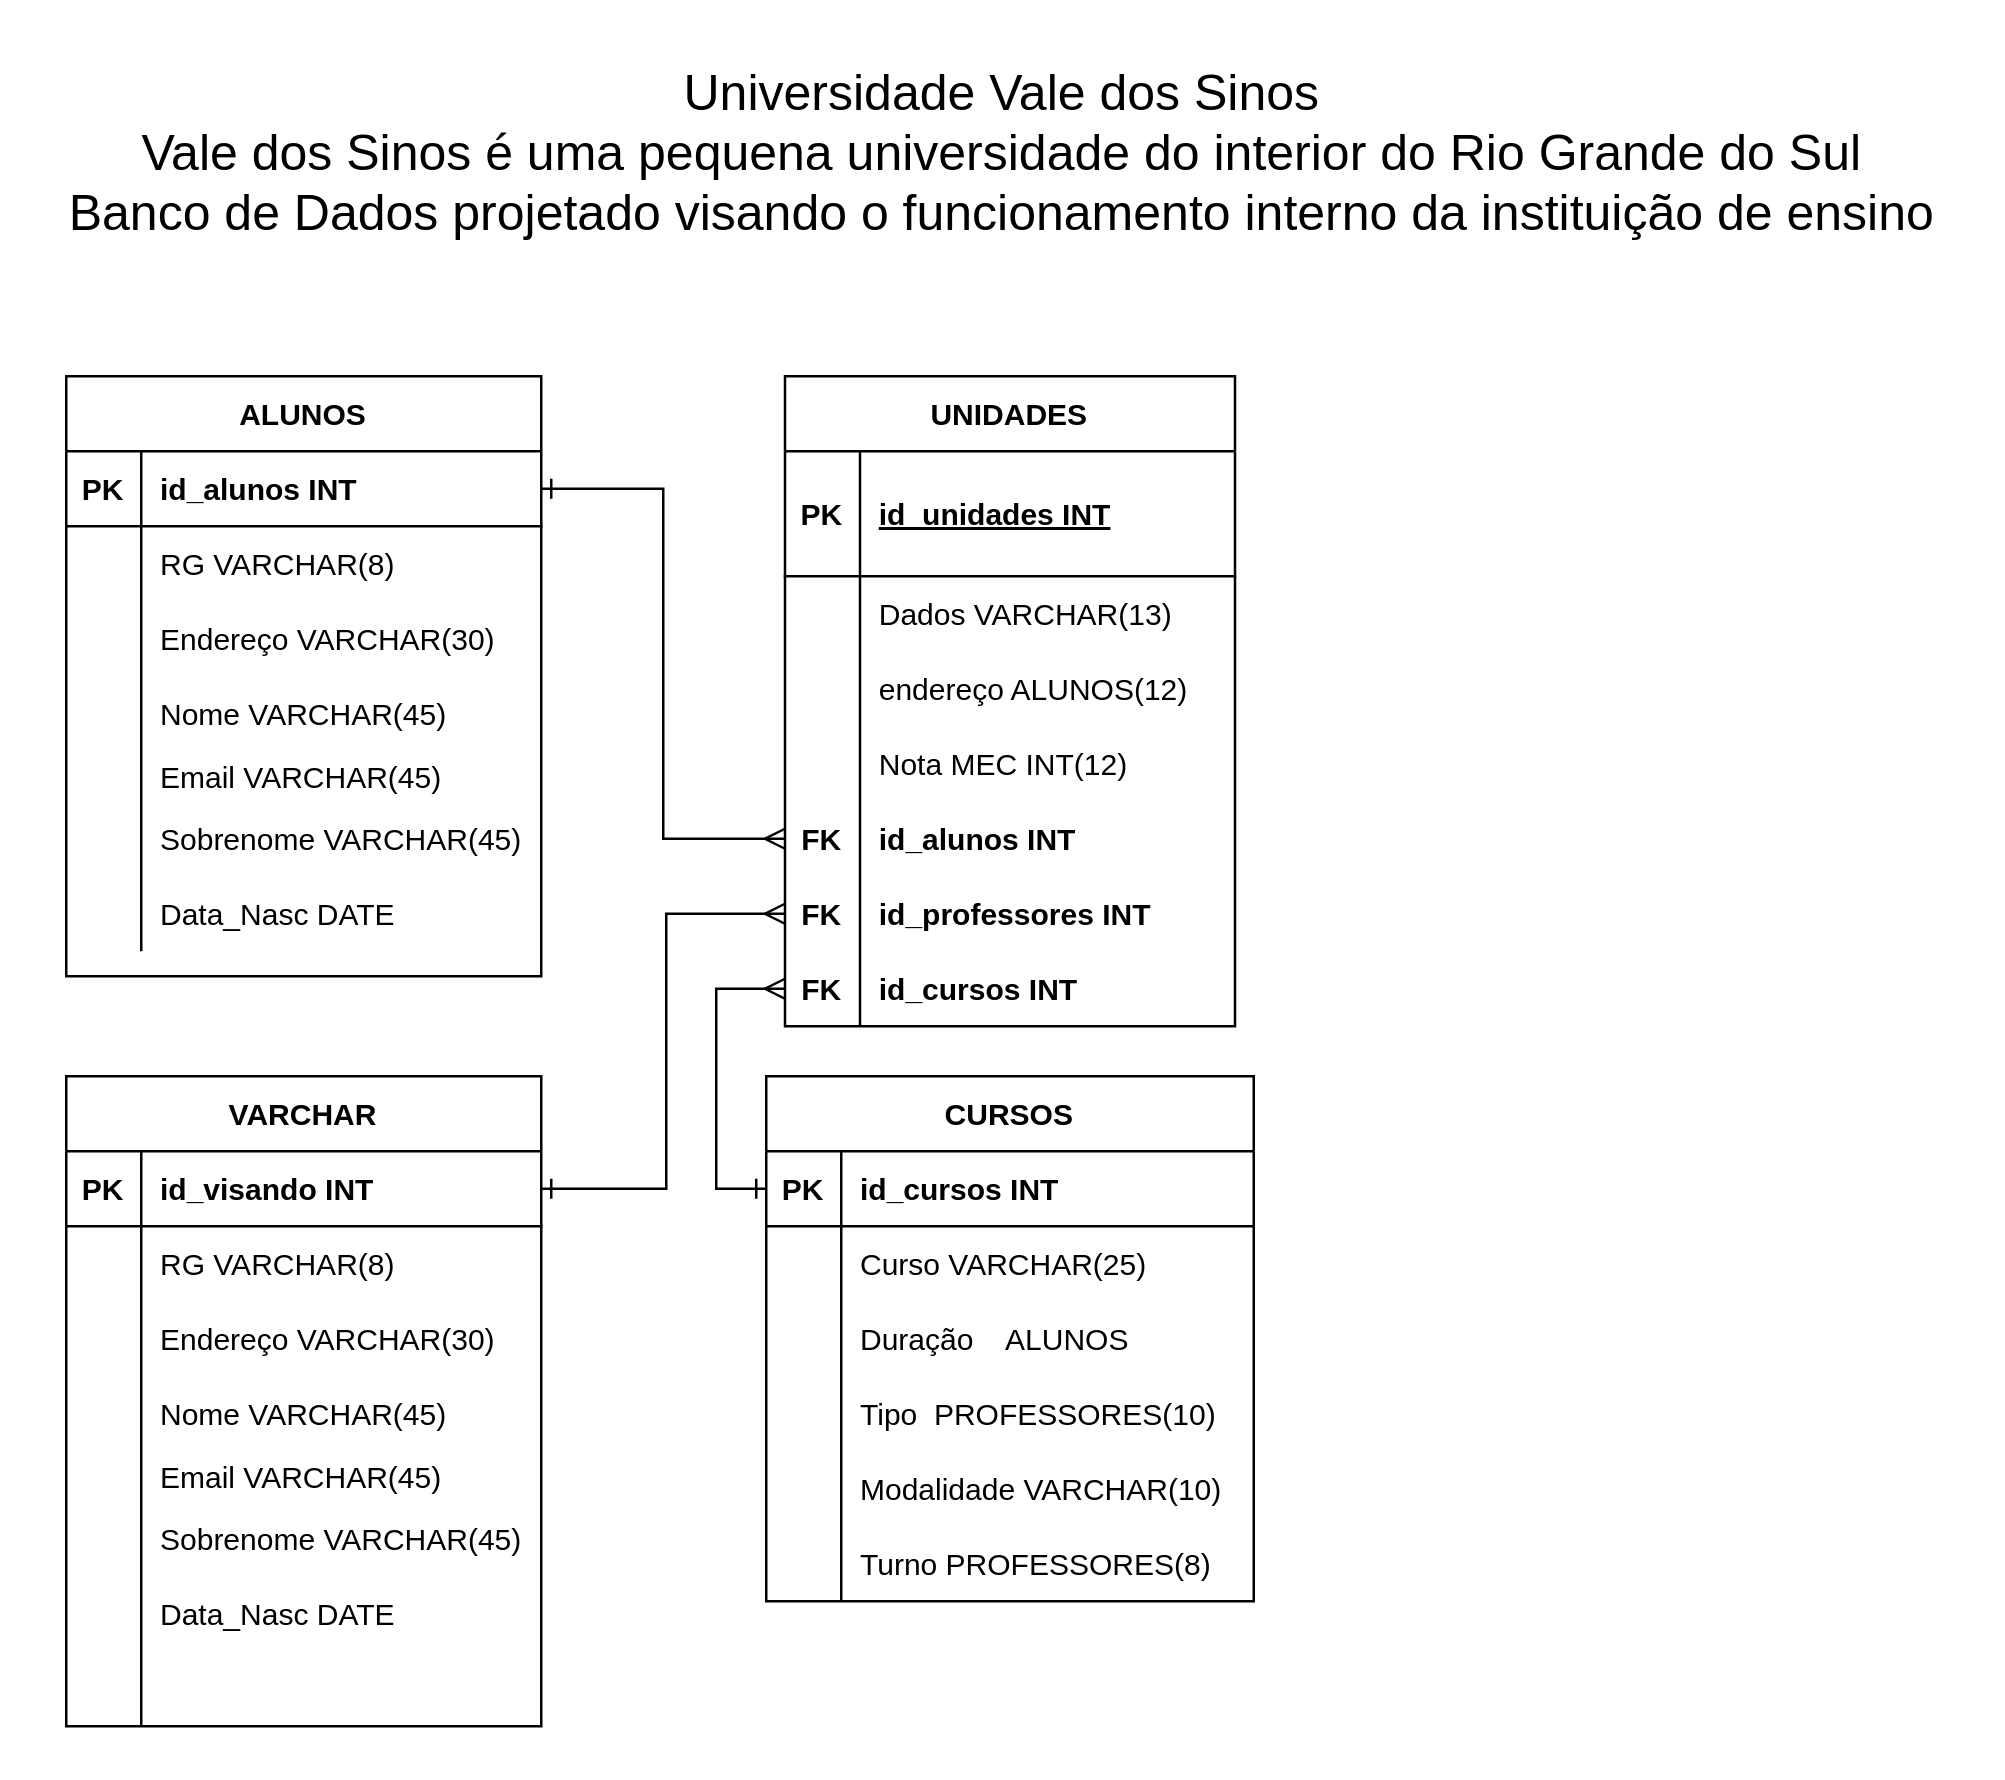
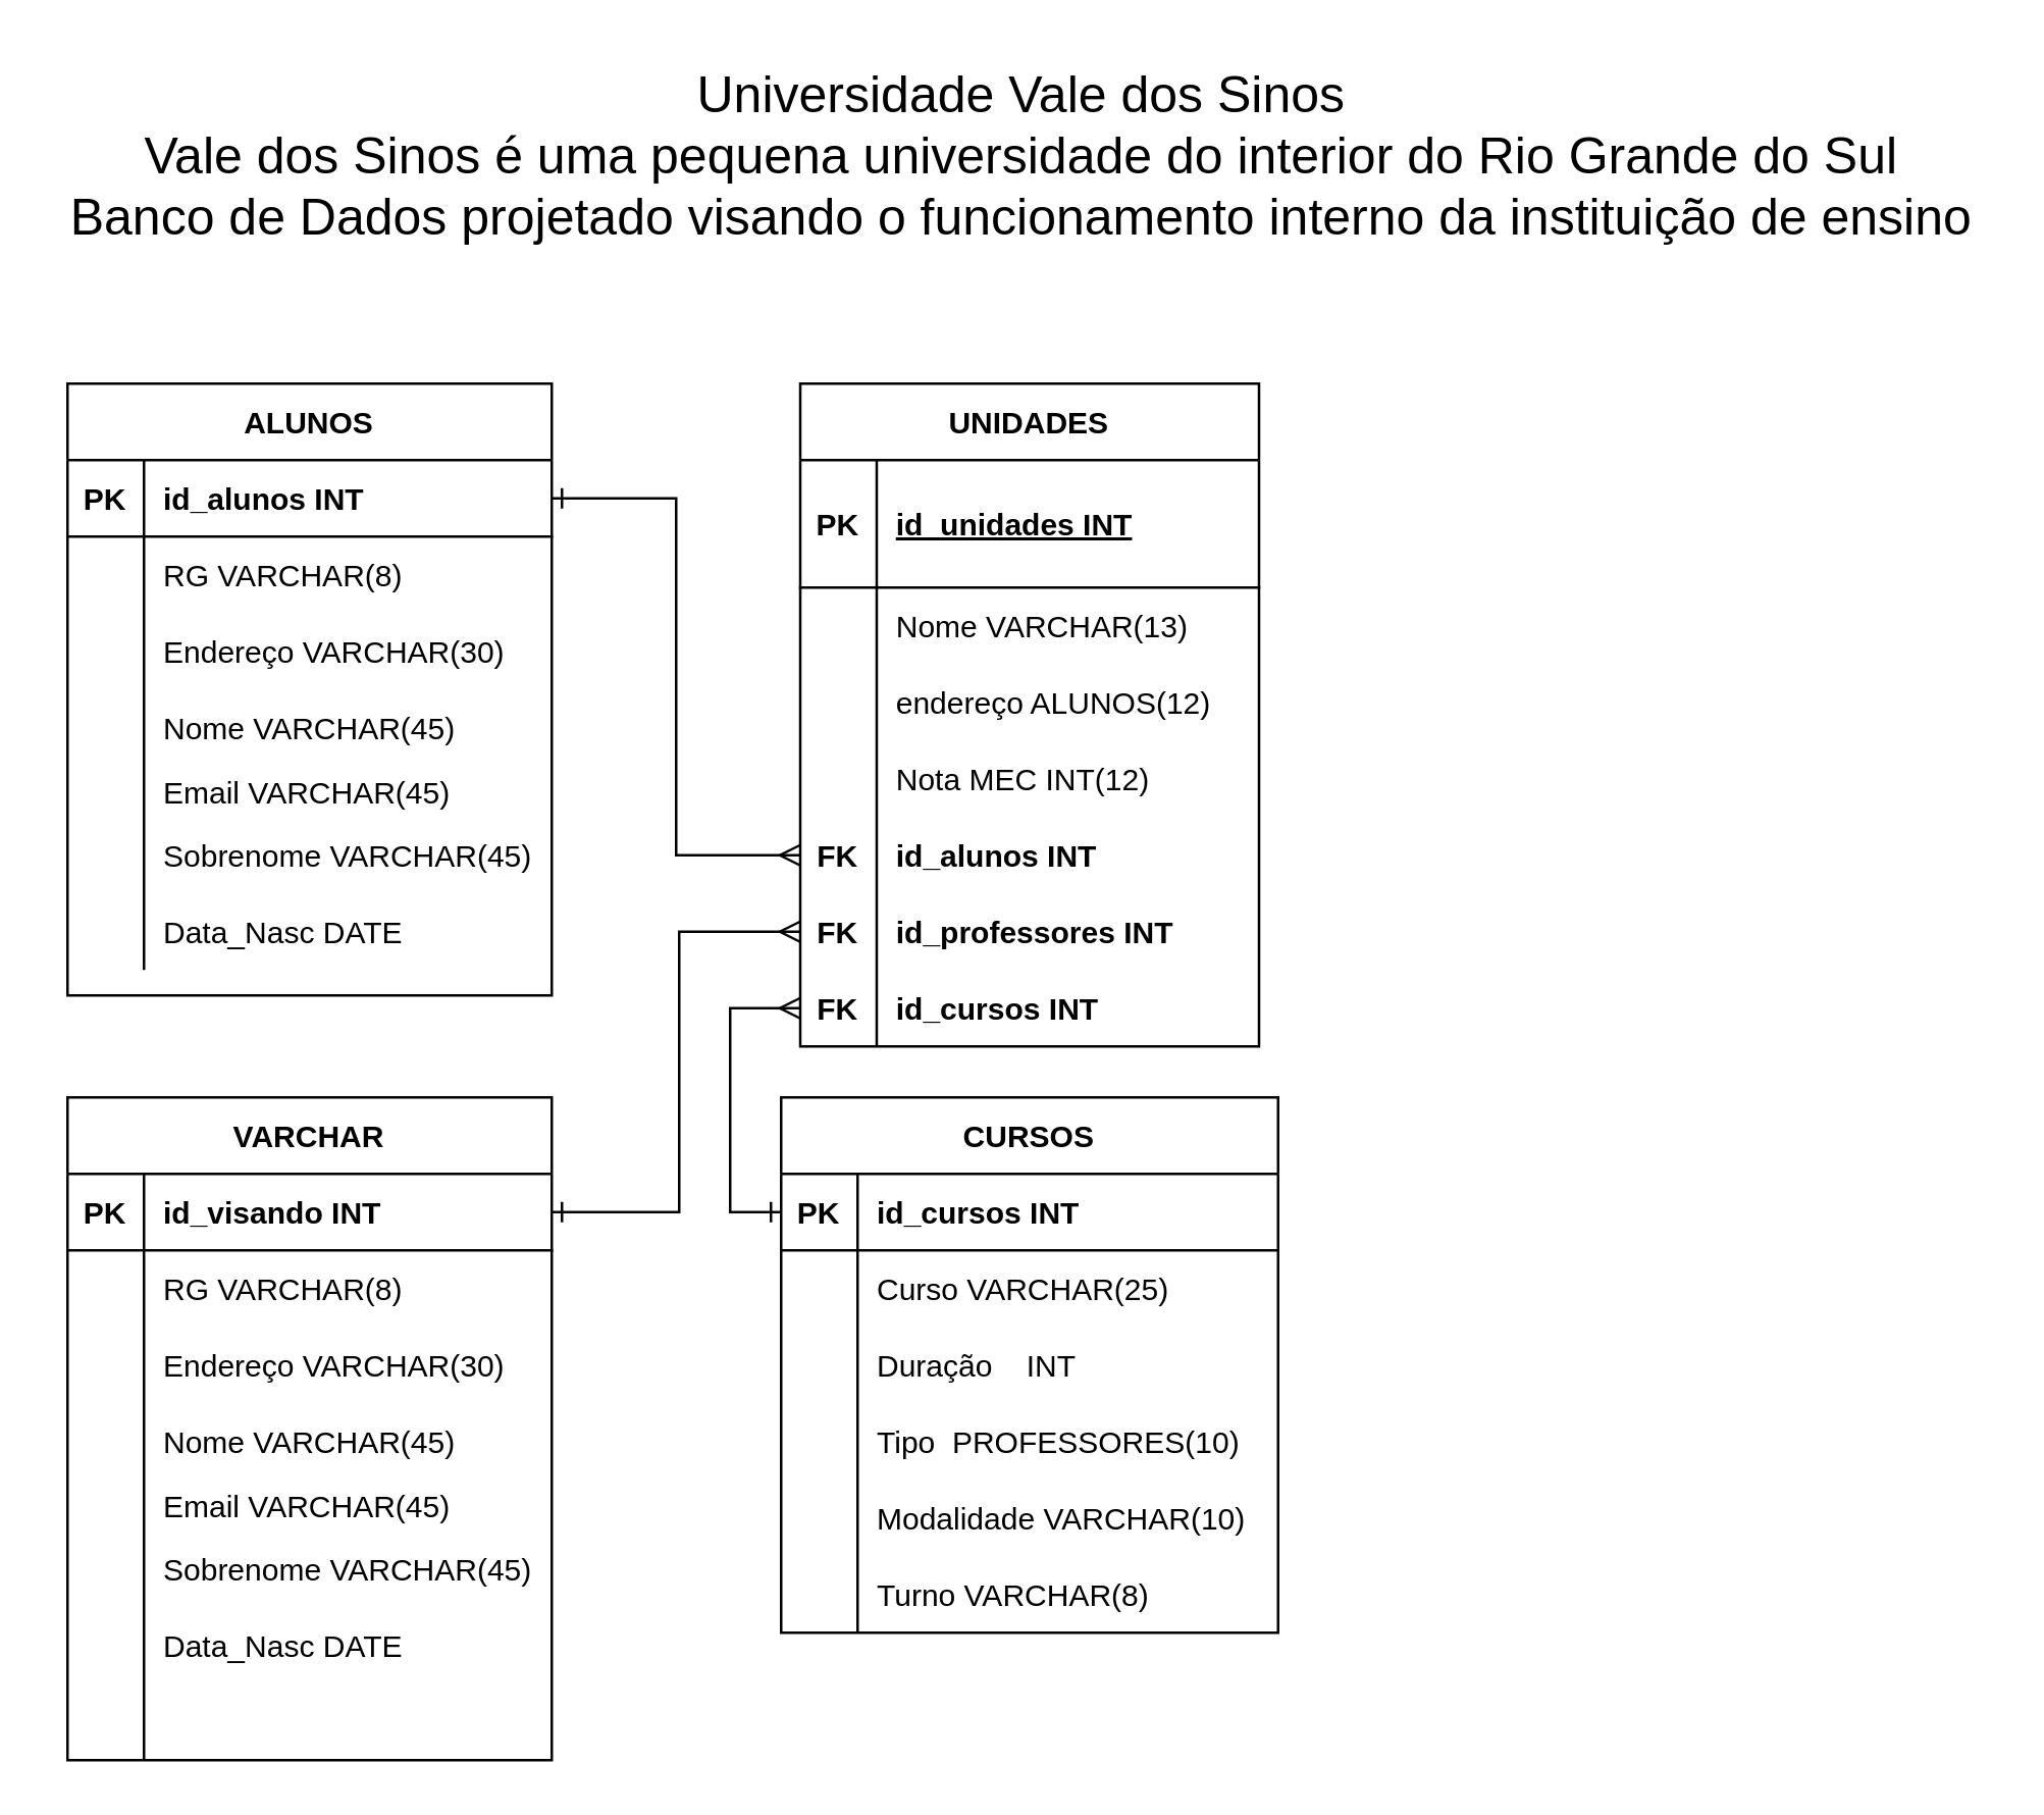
- <mxCell id="49" value="Dados VARCHAR(13)" style="shape=partialRectangle;connectable=0;fillColor=none;top=0;left=0;bottom=0;right=0;align=left;spacingLeft=6;overflow=hidden;" vertex="1" parent="47"><mxGeometry x="30" width="150" height="30" as="geometry"><mxRectangle width="150" height="30" as="alternateBounds" /></mxGeometry></mxCell>
+ <mxCell id="49" value="Nome VARCHAR(13)" style="shape=partialRectangle;connectable=0;fillColor=none;top=0;left=0;bottom=0;right=0;align=left;spacingLeft=6;overflow=hidden;" vertex="1" parent="47"><mxGeometry x="30" width="150" height="30" as="geometry"><mxRectangle width="150" height="30" as="alternateBounds" /></mxGeometry></mxCell>
- <mxCell id="33" value="Duração    ALUNOS" style="shape=partialRectangle;connectable=0;fillColor=none;top=0;left=0;bottom=0;right=0;align=left;spacingLeft=6;overflow=hidden;" vertex="1" parent="31"><mxGeometry x="30" width="165" height="30" as="geometry"><mxRectangle width="165" height="30" as="alternateBounds" /></mxGeometry></mxCell>
+ <mxCell id="33" value="Duração    INT" style="shape=partialRectangle;connectable=0;fillColor=none;top=0;left=0;bottom=0;right=0;align=left;spacingLeft=6;overflow=hidden;" vertex="1" parent="31"><mxGeometry x="30" width="165" height="30" as="geometry"><mxRectangle width="165" height="30" as="alternateBounds" /></mxGeometry></mxCell>
- <mxCell id="42" value="Turno PROFESSORES(8)" style="shape=partialRectangle;connectable=0;fillColor=none;top=0;left=0;bottom=0;right=0;align=left;spacingLeft=6;overflow=hidden;" vertex="1" parent="40"><mxGeometry x="30" width="165" height="30" as="geometry"><mxRectangle width="165" height="30" as="alternateBounds" /></mxGeometry></mxCell>
+ <mxCell id="42" value="Turno VARCHAR(8)" style="shape=partialRectangle;connectable=0;fillColor=none;top=0;left=0;bottom=0;right=0;align=left;spacingLeft=6;overflow=hidden;" vertex="1" parent="40"><mxGeometry x="30" width="165" height="30" as="geometry"><mxRectangle width="165" height="30" as="alternateBounds" /></mxGeometry></mxCell>
